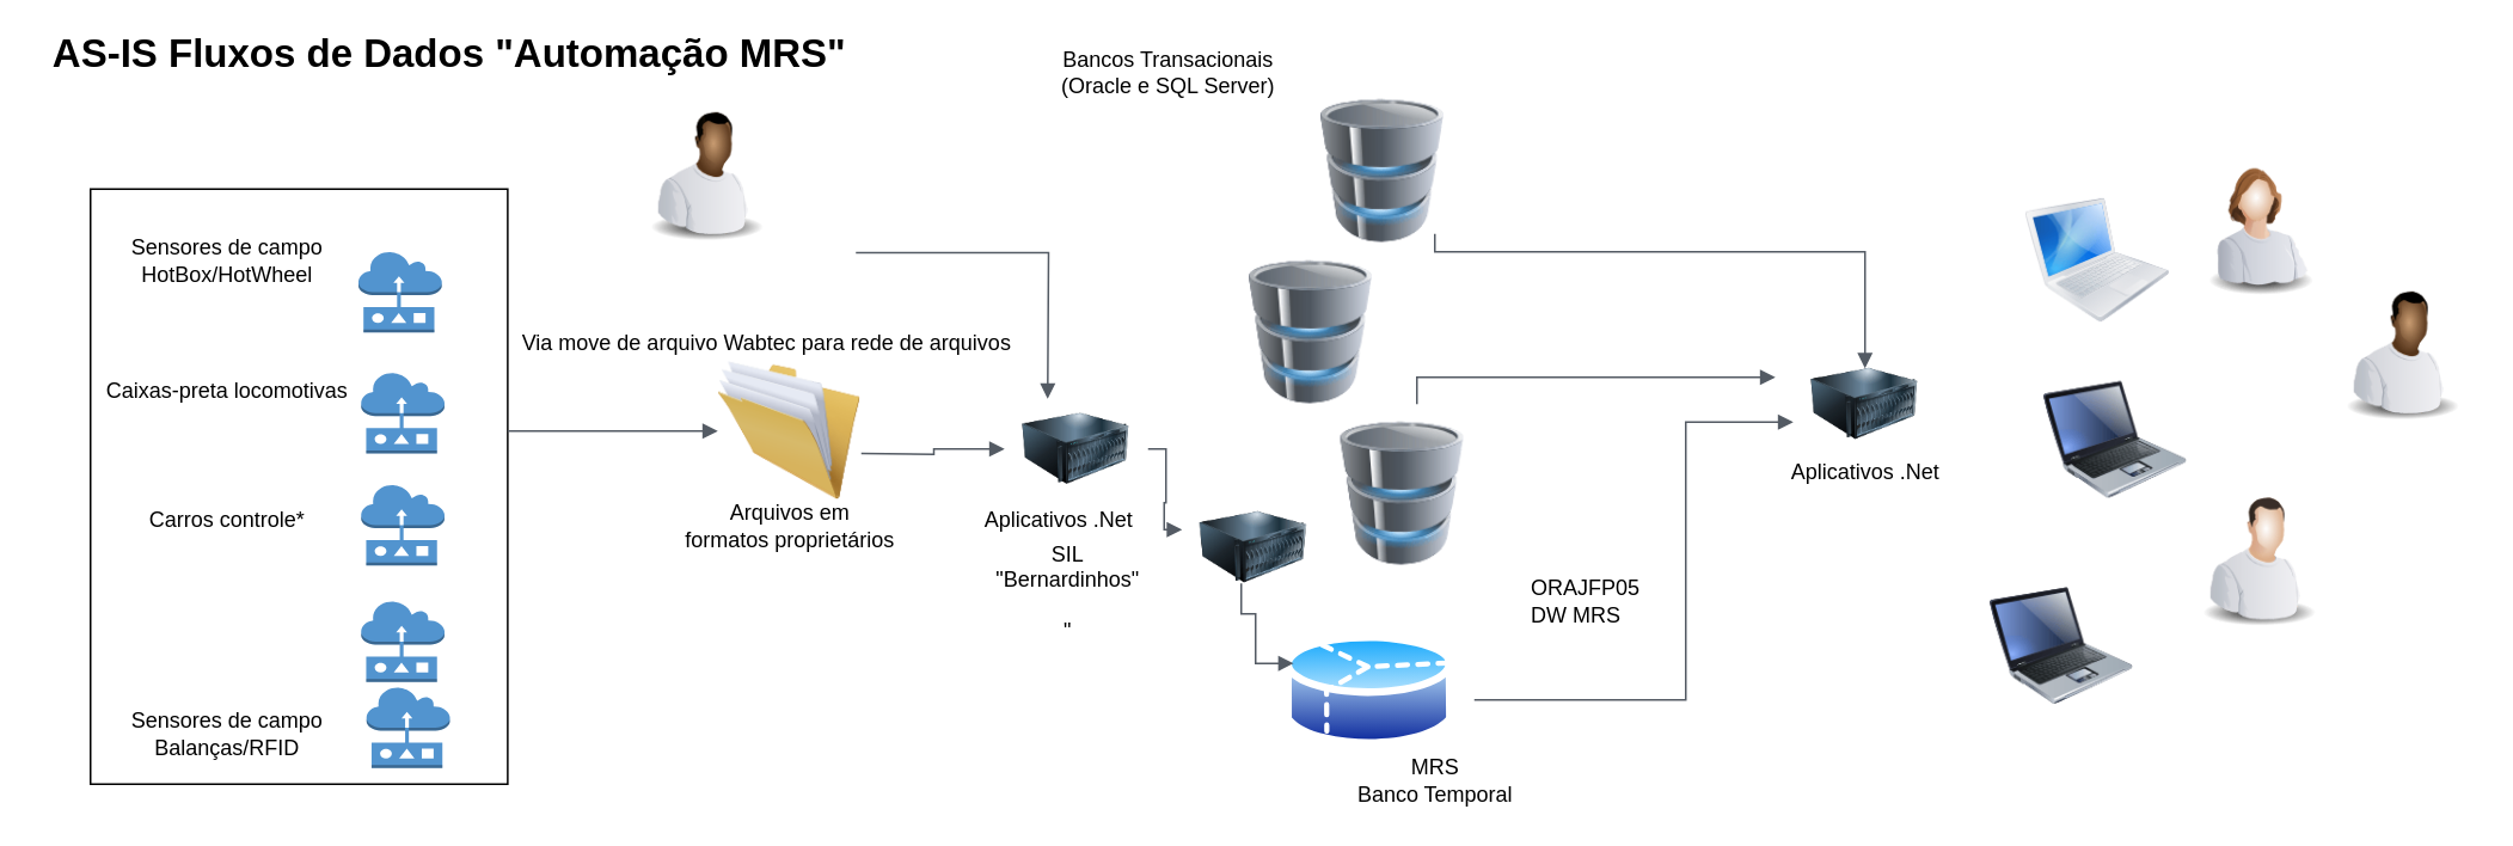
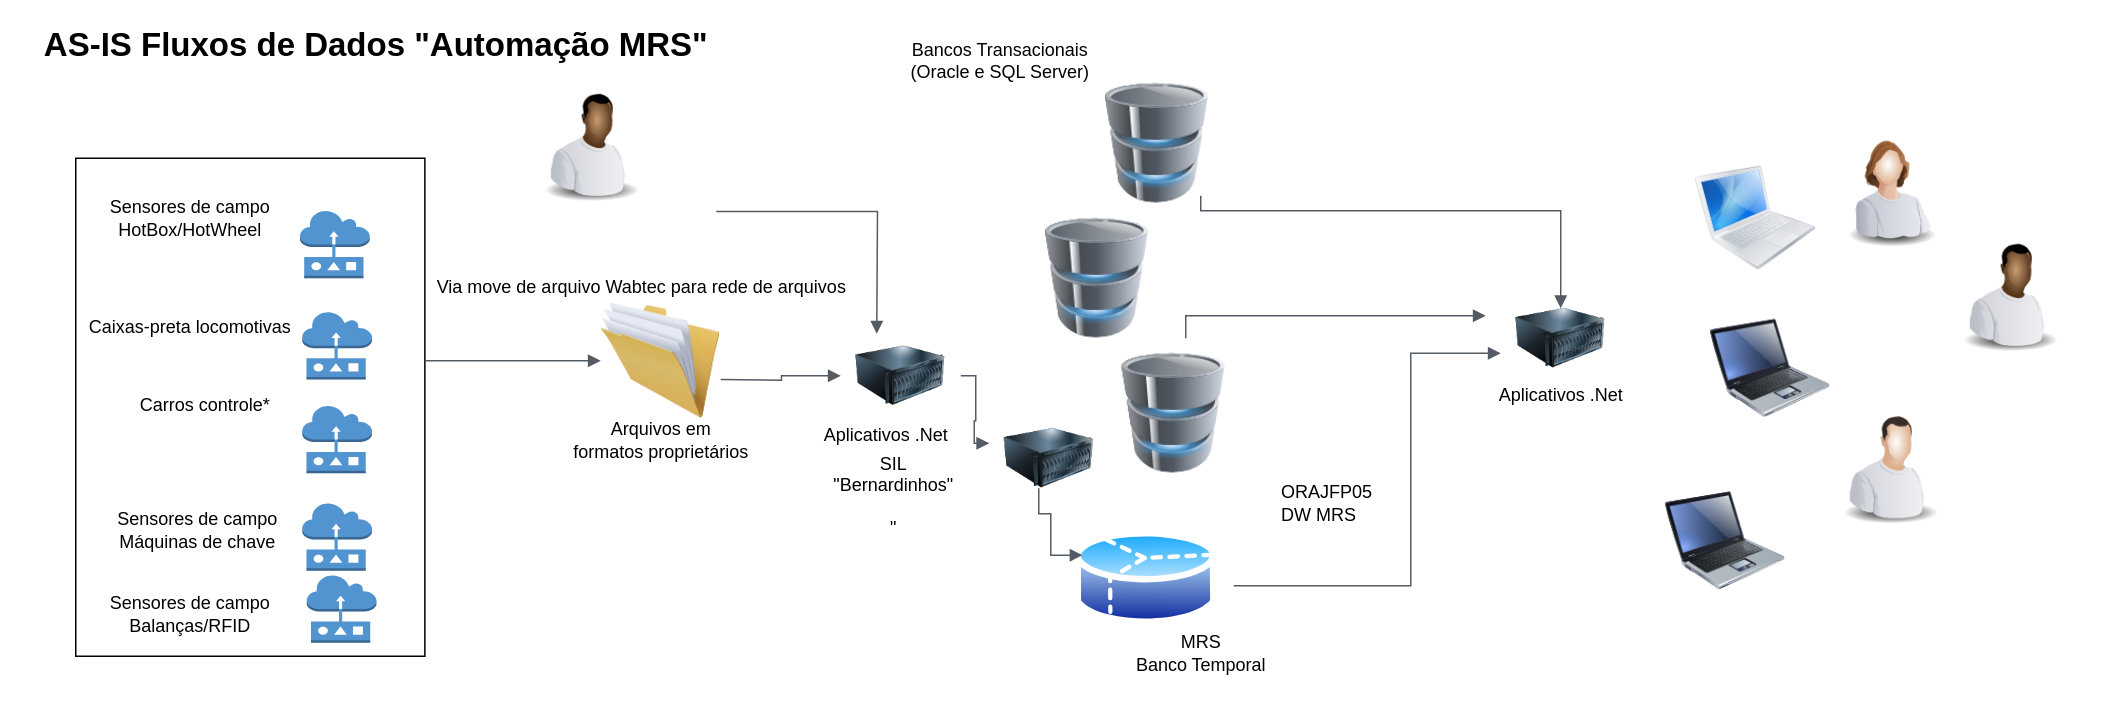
- <mxCell id="10" value="Bancos Transacionais&lt;br&gt;(Oracle e SQL Server)" style="text;html=1;resizable=0;autosize=1;align=center;verticalAlign=middle;points=[];fillColor=none;strokeColor=none;rounded=0;" parent="1" vertex="1"><mxGeometry x="586" y="25" width="130" height="30" as="geometry" /></mxCell>
+ <mxCell id="10" value="Bancos Transacionais&lt;br&gt;(Oracle e SQL Server)" style="text;html=1;resizable=0;autosize=1;align=center;verticalAlign=middle;points=[];fillColor=none;strokeColor=none;rounded=0;" parent="1" vertex="1"><mxGeometry x="601" y="25" width="130" height="30" as="geometry" /></mxCell>
- <mxCell id="16" value="Carros controle*" style="text;html=1;resizable=0;autosize=1;align=center;verticalAlign=middle;points=[];fillColor=none;strokeColor=none;rounded=0;" parent="1" vertex="1"><mxGeometry x="76" y="280" width="100" height="20" as="geometry" /></mxCell>
+ <mxCell id="16" value="Carros controle*" style="text;html=1;resizable=0;autosize=1;align=center;verticalAlign=middle;points=[];fillColor=none;strokeColor=none;rounded=0;" parent="1" vertex="1"><mxGeometry x="86" y="260" width="100" height="20" as="geometry" /></mxCell>
+ <mxCell id="35" value="Sensores de campo&lt;br&gt;Máquinas de chave&lt;br&gt;" style="text;html=1;resizable=0;autosize=1;align=center;verticalAlign=middle;points=[];fillColor=none;strokeColor=none;rounded=0;" vertex="1" parent="1"><mxGeometry x="72" y="337" width="117" height="32" as="geometry" /></mxCell>
